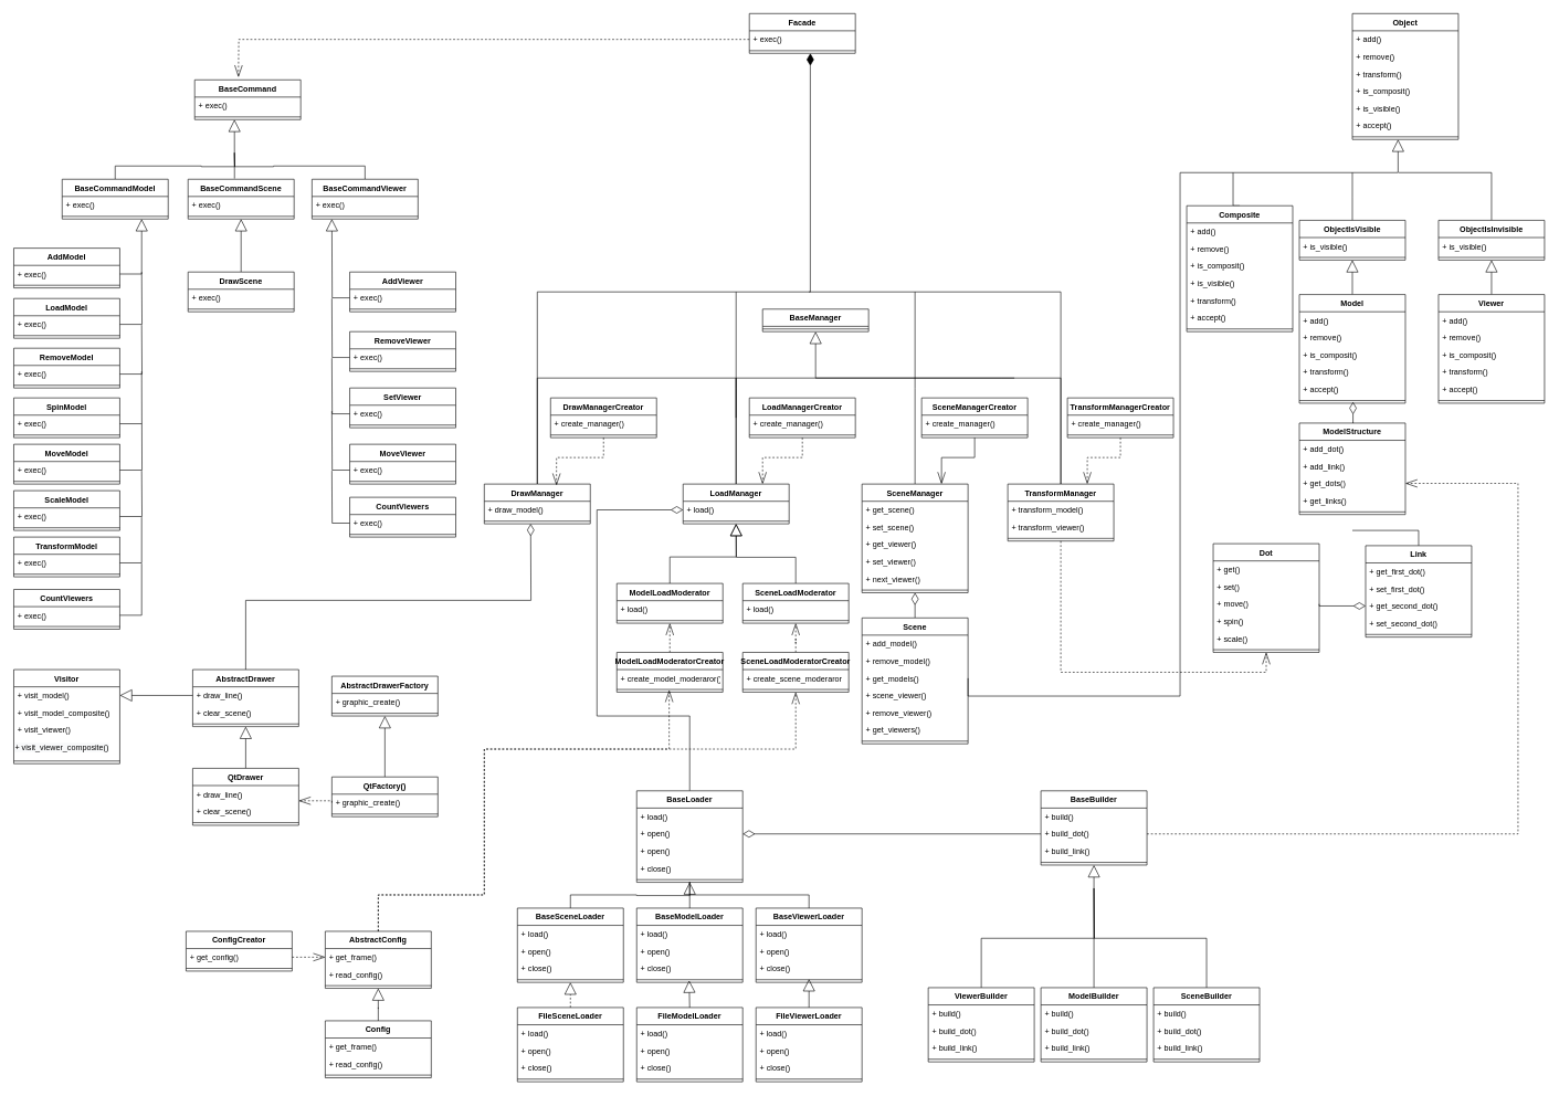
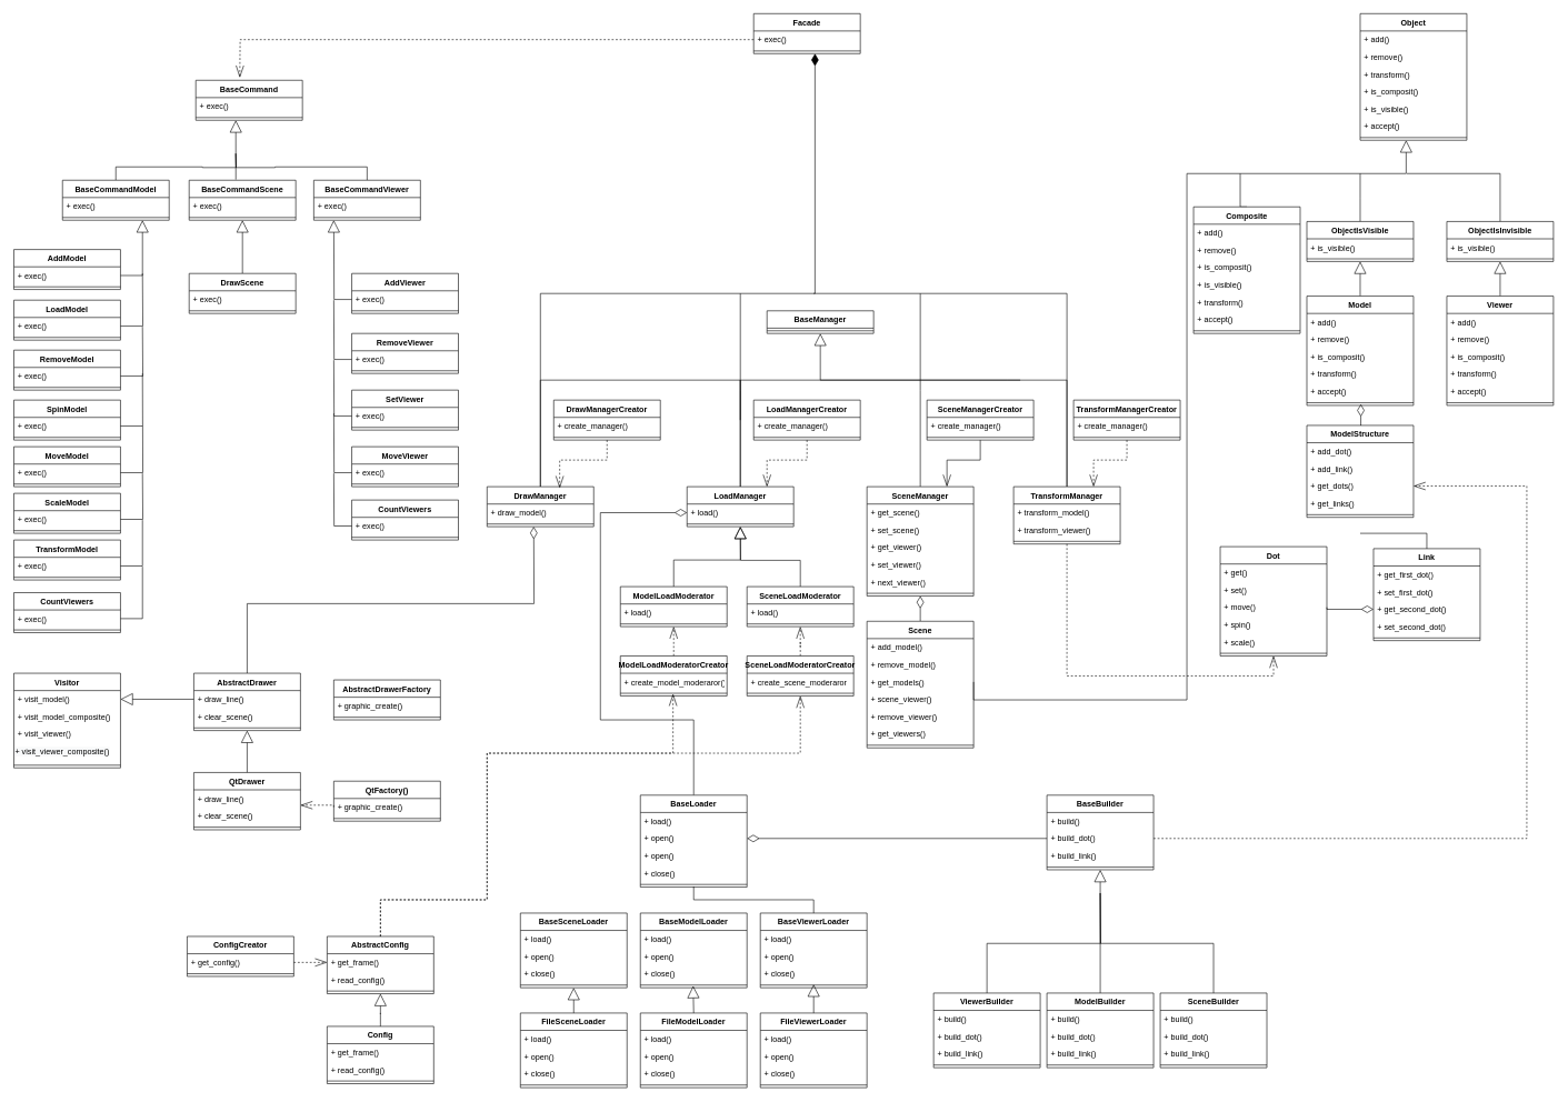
- <mxCell id="195" style="edgeStyle=orthogonalEdgeStyle;rounded=0;orthogonalLoop=1;jettySize=auto;html=1;exitX=0.5;exitY=0;exitDx=0;exitDy=0;endArrow=block;endFill=0;endSize=16;strokeWidth=1;entryX=0.5;entryY=1;entryDx=0;entryDy=0;" parent="1" source="196" target="192" edge="1"><mxGeometry relative="1" as="geometry"><mxPoint x="700" y="1390" as="targetPoint" /></mxGeometry></mxCell>
- <mxCell id="243" style="edgeStyle=orthogonalEdgeStyle;rounded=0;orthogonalLoop=1;jettySize=auto;html=1;exitX=0.5;exitY=0;exitDx=0;exitDy=0;entryX=0.5;entryY=1;entryDx=0;entryDy=0;endArrow=none;endFill=0;" parent="1" source="244" target="165" edge="1"><mxGeometry relative="1" as="geometry"><Array as="points"><mxPoint x="860" y="1350" /><mxPoint x="960" y="1350" /><mxPoint x="1040" y="1351" /></Array></mxGeometry></mxCell>
- <mxCell id="249" style="edgeStyle=orthogonalEdgeStyle;rounded=0;orthogonalLoop=1;jettySize=auto;html=1;exitX=0.5;exitY=0;exitDx=0;exitDy=0;entryX=0.5;entryY=1;entryDx=0;entryDy=0;endArrow=block;endFill=0;endSize=16;strokeWidth=1;" parent="1" source="250" target="165" edge="1"><mxGeometry relative="1" as="geometry" /></mxCell>
- <mxCell id="261" style="edgeStyle=orthogonalEdgeStyle;rounded=0;orthogonalLoop=1;jettySize=auto;html=1;exitX=0.5;exitY=0;exitDx=0;exitDy=0;entryX=0.5;entryY=1;entryDx=0;entryDy=0;endArrow=block;endFill=0;endSize=16;strokeWidth=1;dashed=1;" parent="1" source="262" target="244" edge="1"><mxGeometry relative="1" as="geometry" /></mxCell>
+ <mxCell id="261" style="edgeStyle=orthogonalEdgeStyle;rounded=0;orthogonalLoop=1;jettySize=auto;html=1;exitX=0.5;exitY=0;exitDx=0;exitDy=0;entryX=0.5;entryY=1;entryDx=0;entryDy=0;endArrow=block;endFill=0;endSize=16;strokeWidth=1;" parent="1" source="262" target="244" edge="1"><mxGeometry relative="1" as="geometry" /></mxCell>
